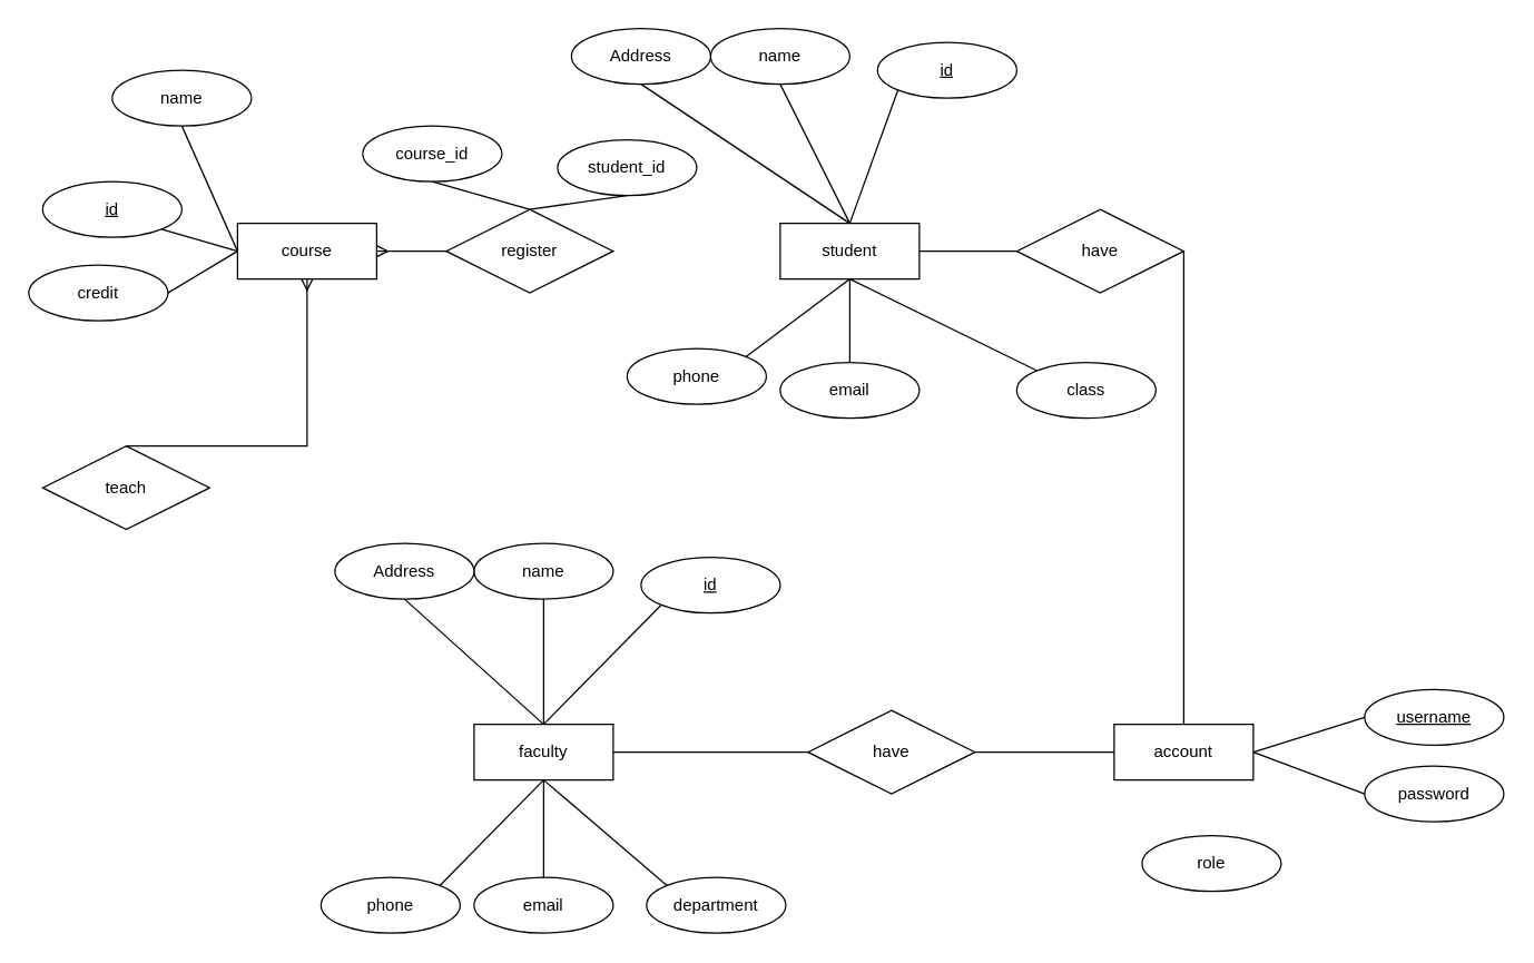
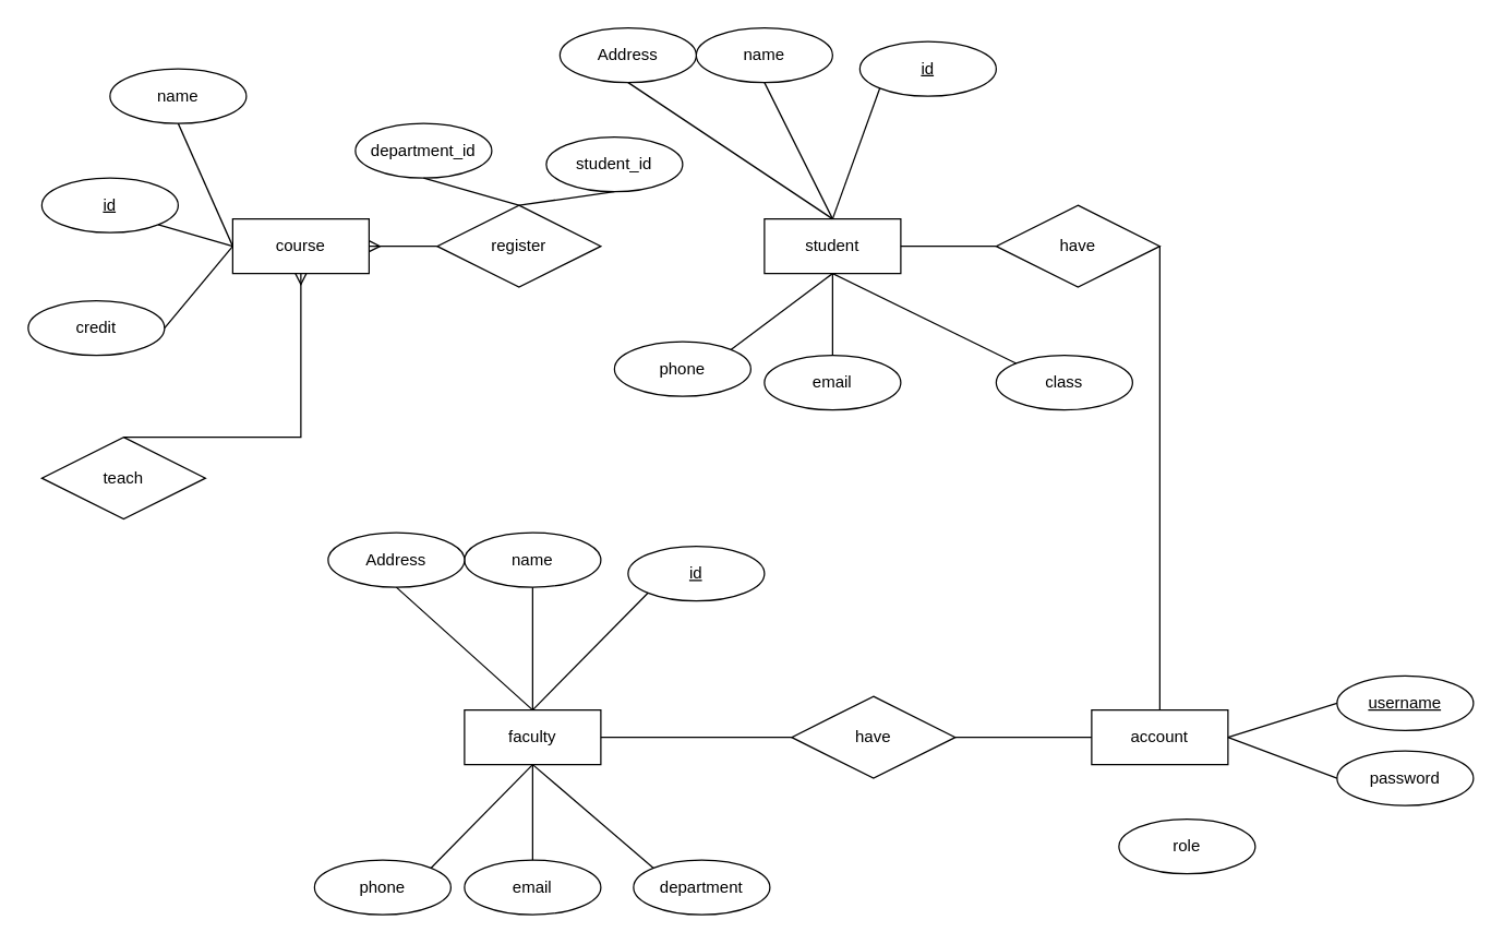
- <mxCell id="51" value="course_id" style="ellipse;whiteSpace=wrap;html=1;align=center;" parent="1" vertex="1"><mxGeometry x="260" y="90" width="100" height="40" as="geometry" /></mxCell>
+ <mxCell id="51" value="department_id" style="ellipse;whiteSpace=wrap;html=1;align=center;" parent="1" vertex="1"><mxGeometry x="260" y="90" width="100" height="40" as="geometry" /></mxCell>
- <mxCell id="5" value="credit" style="ellipse;whiteSpace=wrap;html=1;align=center;" parent="1" vertex="1"><mxGeometry x="20" y="190" width="100" height="40" as="geometry" /></mxCell>
+ <mxCell id="5" value="credit" style="ellipse;whiteSpace=wrap;html=1;align=center;" parent="1" vertex="1"><mxGeometry x="20" y="220" width="100" height="40" as="geometry" /></mxCell>
